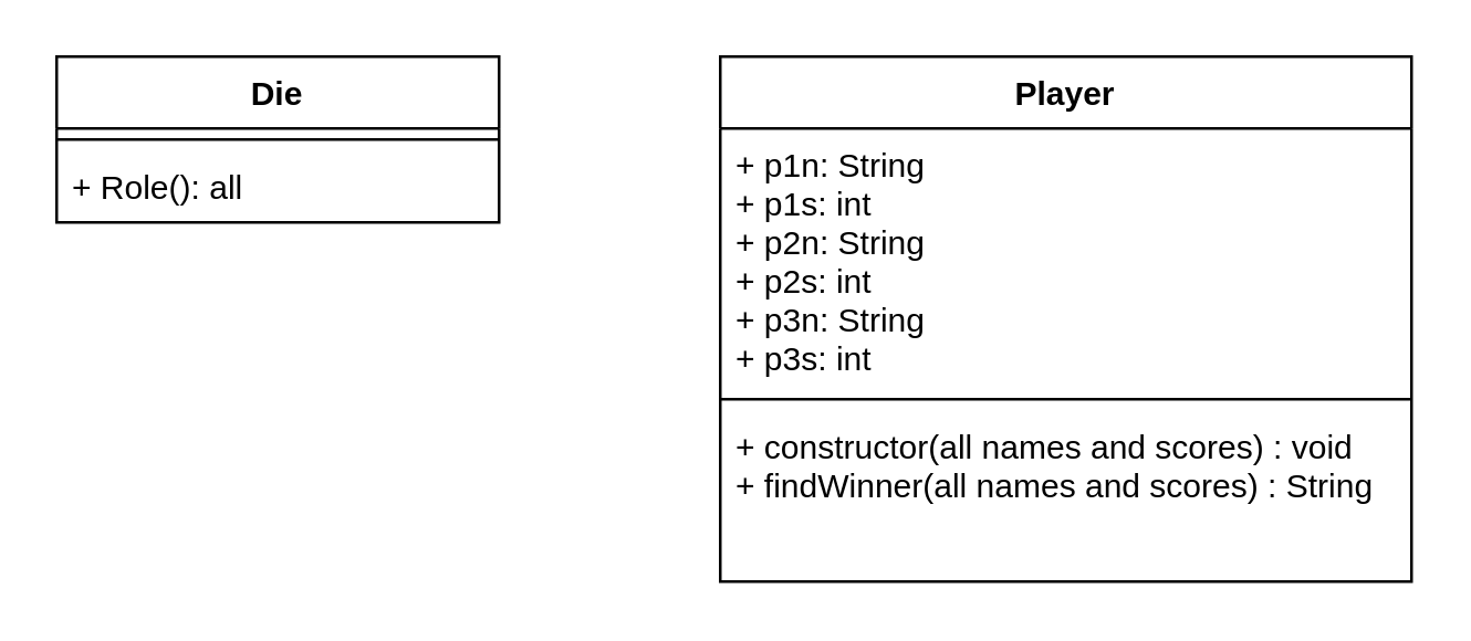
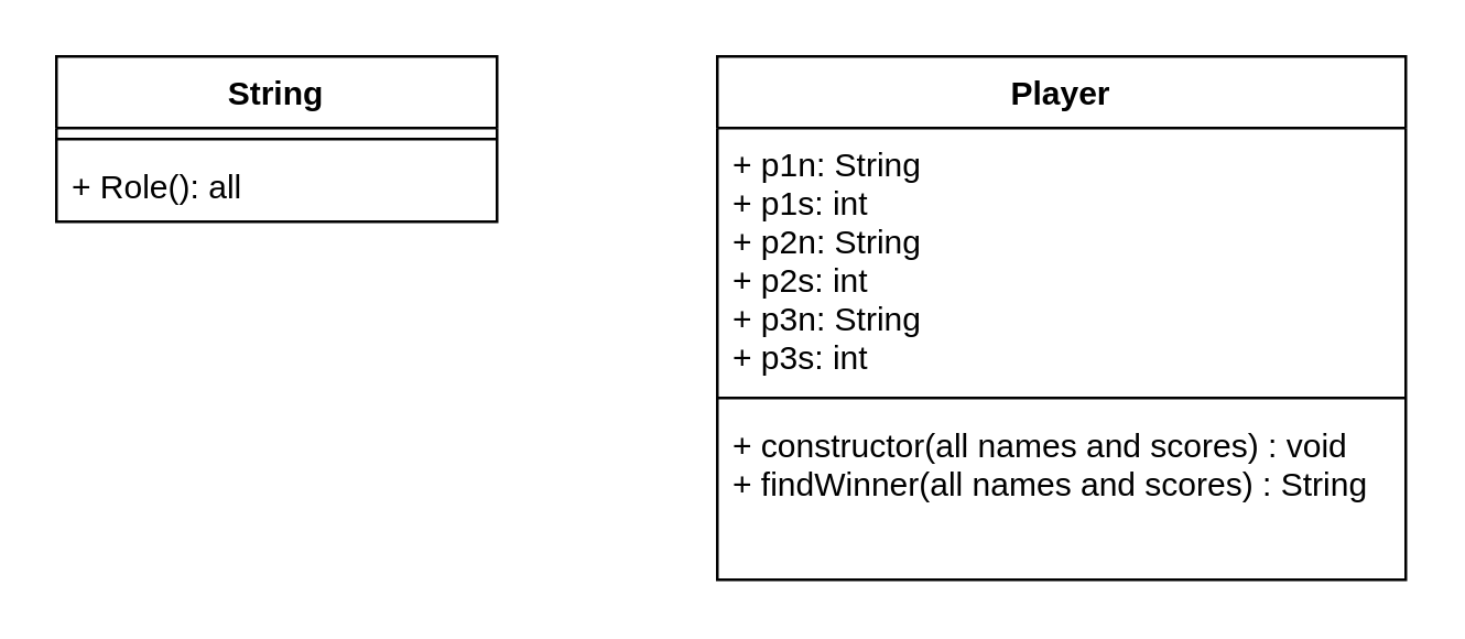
- <mxCell id="2" value="Die" style="swimlane;fontStyle=1;align=center;verticalAlign=top;childLayout=stackLayout;horizontal=1;startSize=26;horizontalStack=0;resizeParent=1;resizeParentMax=0;resizeLast=0;collapsible=1;marginBottom=0;" vertex="1" parent="1"><mxGeometry x="20" y="20" width="160" height="60" as="geometry" /></mxCell>
+ <mxCell id="2" value="String" style="swimlane;fontStyle=1;align=center;verticalAlign=top;childLayout=stackLayout;horizontal=1;startSize=26;horizontalStack=0;resizeParent=1;resizeParentMax=0;resizeLast=0;collapsible=1;marginBottom=0;" vertex="1" parent="1"><mxGeometry x="20" y="20" width="160" height="60" as="geometry" /></mxCell>
